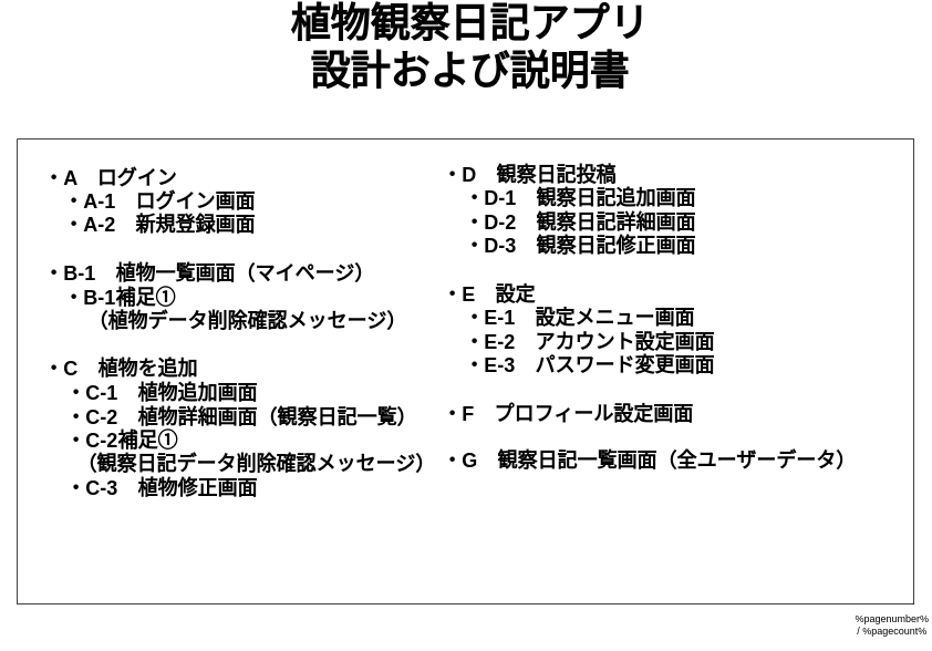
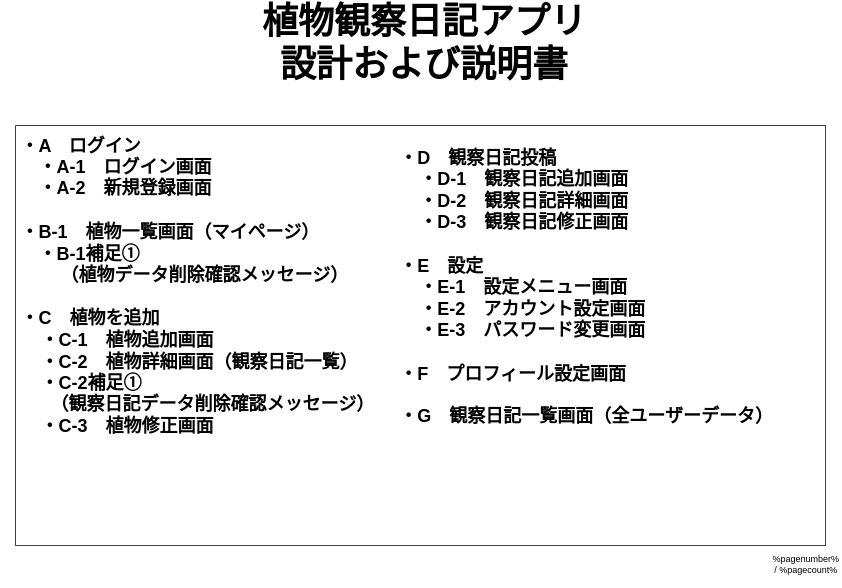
- <mxCell id="4" value="&lt;div style=&quot;font-size: 24px;&quot;&gt;・A　ログイン&lt;/div&gt;&lt;div style=&quot;font-size: 24px;&quot;&gt;　・A-1　ログイン画面&lt;/div&gt;&lt;div style=&quot;font-size: 24px;&quot;&gt;　・A-2　新規登録画面&lt;br&gt;&lt;/div&gt;&lt;div style=&quot;font-size: 24px;&quot;&gt;&lt;br style=&quot;font-size: 24px;&quot;&gt;&lt;/div&gt;&lt;div style=&quot;font-size: 24px;&quot;&gt;・B-1　植物一覧画面（マイページ）&lt;/div&gt;&lt;div style=&quot;font-size: 24px;&quot;&gt;　・B-1補足①&lt;/div&gt;&lt;div style=&quot;font-size: 24px;&quot;&gt;&lt;span style=&quot;white-space: pre;&quot;&gt;&#09;&lt;/span&gt;（植物データ削除確認メッセージ）&lt;br&gt;&lt;/div&gt;&lt;div style=&quot;font-size: 24px;&quot;&gt;&lt;br style=&quot;font-size: 24px;&quot;&gt;&lt;/div&gt;&lt;div style=&quot;font-size: 24px;&quot;&gt;・C　植物を追加&lt;/div&gt;&lt;div style=&quot;font-size: 24px;&quot;&gt;&amp;nbsp; &amp;nbsp; ・C-1　植物追加画面&lt;/div&gt;&lt;div style=&quot;font-size: 24px;&quot;&gt;&amp;nbsp; &amp;nbsp; &lt;span style=&quot;background-color: initial;&quot;&gt;・C-2　植物詳細画面（観察日記一覧）&lt;/span&gt;&lt;/div&gt;&lt;div style=&quot;font-size: 24px;&quot;&gt;&amp;nbsp; &amp;nbsp; ・C-2補足①&lt;/div&gt;&lt;div style=&quot;font-size: 24px;&quot;&gt;&amp;nbsp; &amp;nbsp; &amp;nbsp; （観察日記データ削除確認メッセージ）&lt;/div&gt;&lt;div style=&quot;font-size: 24px;&quot;&gt;&amp;nbsp; &amp;nbsp; ・C-3　植物修正画面&lt;/div&gt;&lt;div style=&quot;font-size: 24px;&quot;&gt;&amp;nbsp; &amp;nbsp;&lt;/div&gt;" style="text;html=1;align=left;verticalAlign=middle;whiteSpace=wrap;rounded=0;fontSize=24;fontStyle=1" parent="1" vertex="1"><mxGeometry x="50" y="195" width="480" height="425" as="geometry" /></mxCell>
+ <mxCell id="4" value="&lt;div style=&quot;font-size: 24px;&quot;&gt;・A　ログイン&lt;/div&gt;&lt;div style=&quot;font-size: 24px;&quot;&gt;　・A-1　ログイン画面&lt;/div&gt;&lt;div style=&quot;font-size: 24px;&quot;&gt;　・A-2　新規登録画面&lt;br&gt;&lt;/div&gt;&lt;div style=&quot;font-size: 24px;&quot;&gt;&lt;br style=&quot;font-size: 24px;&quot;&gt;&lt;/div&gt;&lt;div style=&quot;font-size: 24px;&quot;&gt;・B-1　植物一覧画面（マイページ）&lt;/div&gt;&lt;div style=&quot;font-size: 24px;&quot;&gt;　・B-1補足①&lt;/div&gt;&lt;div style=&quot;font-size: 24px;&quot;&gt;&lt;span style=&quot;white-space: pre;&quot;&gt;&#09;&lt;/span&gt;（植物データ削除確認メッセージ）&lt;br&gt;&lt;/div&gt;&lt;div style=&quot;font-size: 24px;&quot;&gt;&lt;br style=&quot;font-size: 24px;&quot;&gt;&lt;/div&gt;&lt;div style=&quot;font-size: 24px;&quot;&gt;・C　植物を追加&lt;/div&gt;&lt;div style=&quot;font-size: 24px;&quot;&gt;&amp;nbsp; &amp;nbsp; ・C-1　植物追加画面&lt;/div&gt;&lt;div style=&quot;font-size: 24px;&quot;&gt;&amp;nbsp; &amp;nbsp; &lt;span style=&quot;background-color: initial;&quot;&gt;・C-2　植物詳細画面（観察日記一覧）&lt;/span&gt;&lt;/div&gt;&lt;div style=&quot;font-size: 24px;&quot;&gt;&amp;nbsp; &amp;nbsp; ・C-2補足①&lt;/div&gt;&lt;div style=&quot;font-size: 24px;&quot;&gt;&amp;nbsp; &amp;nbsp; &amp;nbsp; （観察日記データ削除確認メッセージ）&lt;/div&gt;&lt;div style=&quot;font-size: 24px;&quot;&gt;&amp;nbsp; &amp;nbsp; ・C-3　植物修正画面&lt;/div&gt;&lt;div style=&quot;font-size: 24px;&quot;&gt;&amp;nbsp; &amp;nbsp;&lt;/div&gt;" style="text;html=1;align=left;verticalAlign=middle;whiteSpace=wrap;rounded=0;fontSize=24;fontStyle=1" parent="1" vertex="1"><mxGeometry x="25" y="175" width="480" height="425" as="geometry" /></mxCell>
